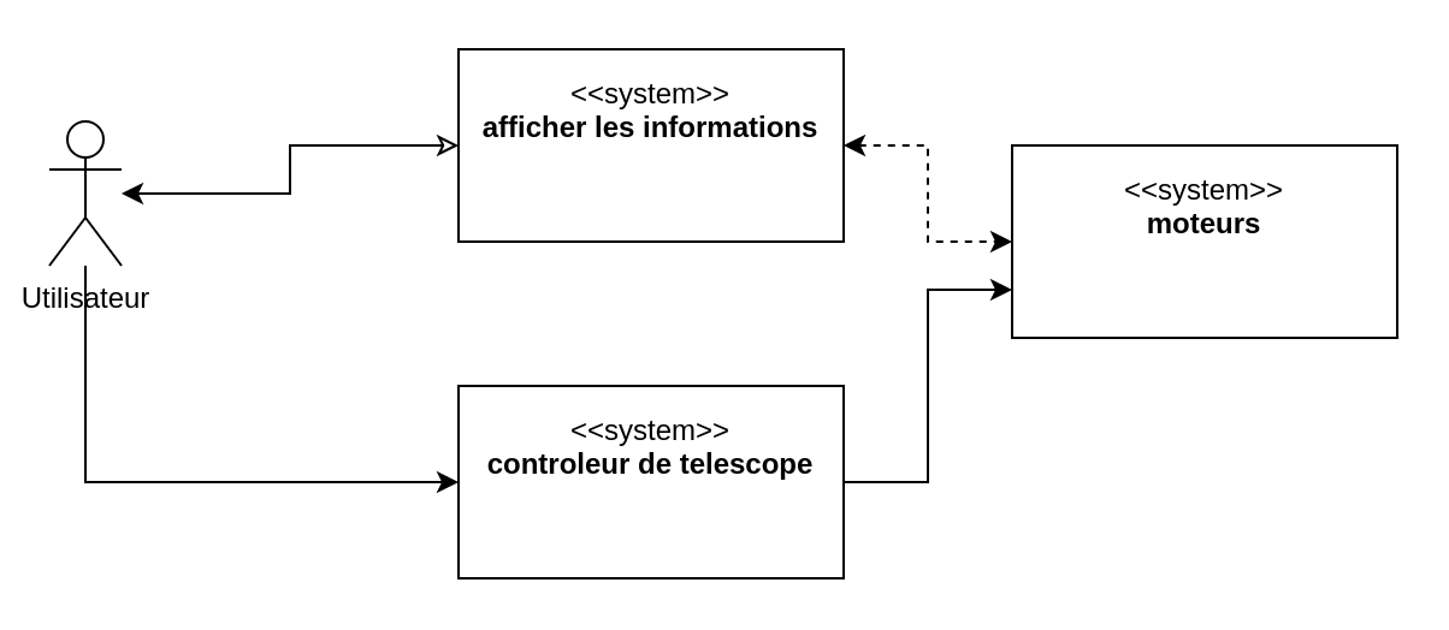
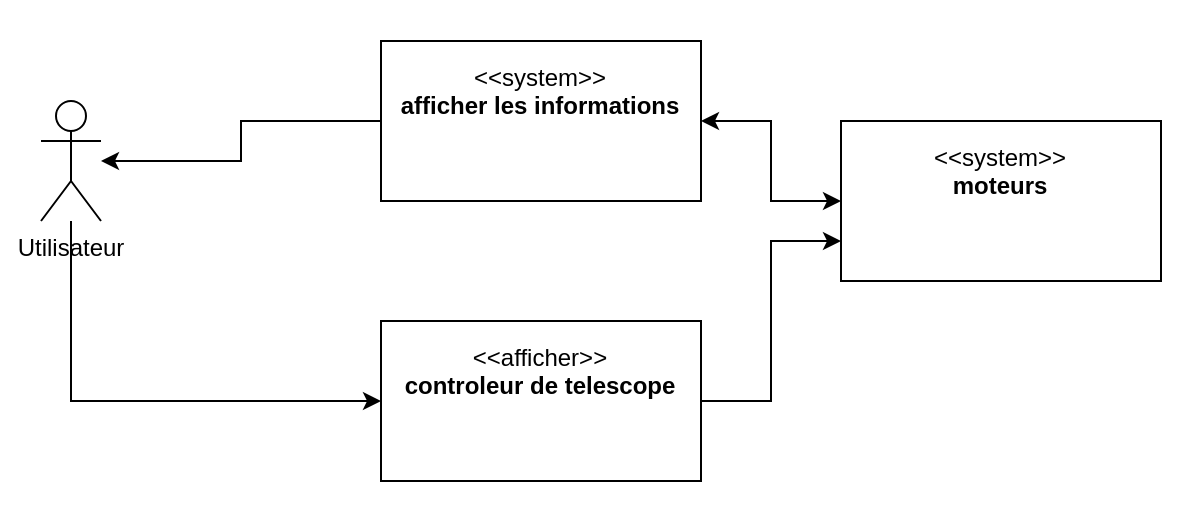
- <mxCell id="2" style="edgeStyle=orthogonalEdgeStyle;rounded=0;orthogonalLoop=1;jettySize=auto;html=1;entryX=0;entryY=0.5;entryDx=0;entryDy=0;startArrow=classic;startFill=1;endArrow=classic;endFill=0;" edge="1" parent="1" source="3" target="5"><mxGeometry relative="1" as="geometry" /></mxCell>
+ <mxCell id="2" style="edgeStyle=orthogonalEdgeStyle;rounded=0;orthogonalLoop=1;jettySize=auto;html=1;entryX=0;entryY=0.5;entryDx=0;entryDy=0;startArrow=classic;startFill=1;endArrow=none;endFill=0;" edge="1" parent="1" source="3" target="5"><mxGeometry relative="1" as="geometry" /></mxCell>
- <mxCell id="4" style="edgeStyle=orthogonalEdgeStyle;rounded=0;orthogonalLoop=1;jettySize=auto;html=1;entryX=0;entryY=0.5;entryDx=0;entryDy=0;startArrow=classic;startFill=1;dashed=1;" edge="1" parent="1" source="5" target="9"><mxGeometry relative="1" as="geometry" /></mxCell>
+ <mxCell id="4" style="edgeStyle=orthogonalEdgeStyle;rounded=0;orthogonalLoop=1;jettySize=auto;html=1;entryX=0;entryY=0.5;entryDx=0;entryDy=0;startArrow=classic;startFill=1;" edge="1" parent="1" source="5" target="9"><mxGeometry relative="1" as="geometry" /></mxCell>
- <mxCell id="8" value="&lt;p&gt;&amp;lt;&amp;lt;system&amp;gt;&amp;gt;&lt;br&gt;&lt;b&gt;controleur de telescope&lt;/b&gt;&lt;/p&gt;" style="shape=rect;html=1;overflow=fill;whiteSpace=wrap;align=center;" vertex="1" parent="1"><mxGeometry x="190" y="160" width="160" height="80" as="geometry" /></mxCell>
+ <mxCell id="8" value="&lt;p&gt;&amp;lt;&amp;lt;afficher&amp;gt;&amp;gt;&lt;br&gt;&lt;b&gt;controleur de telescope&lt;/b&gt;&lt;/p&gt;" style="shape=rect;html=1;overflow=fill;whiteSpace=wrap;align=center;" vertex="1" parent="1"><mxGeometry x="190" y="160" width="160" height="80" as="geometry" /></mxCell>
